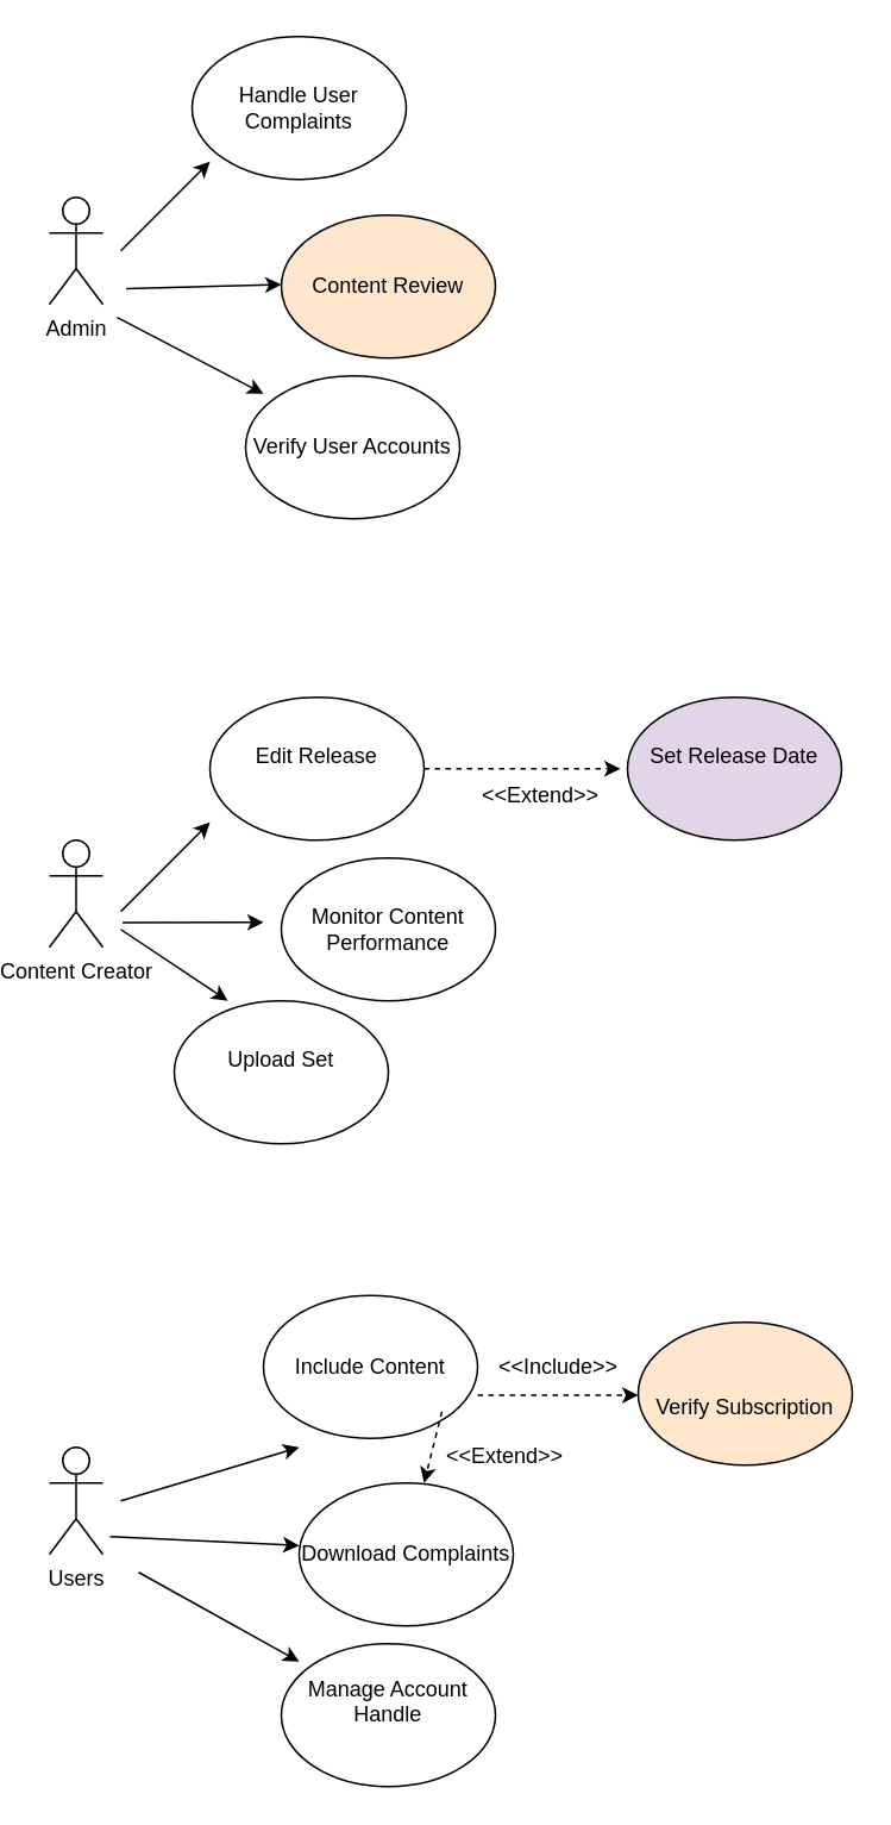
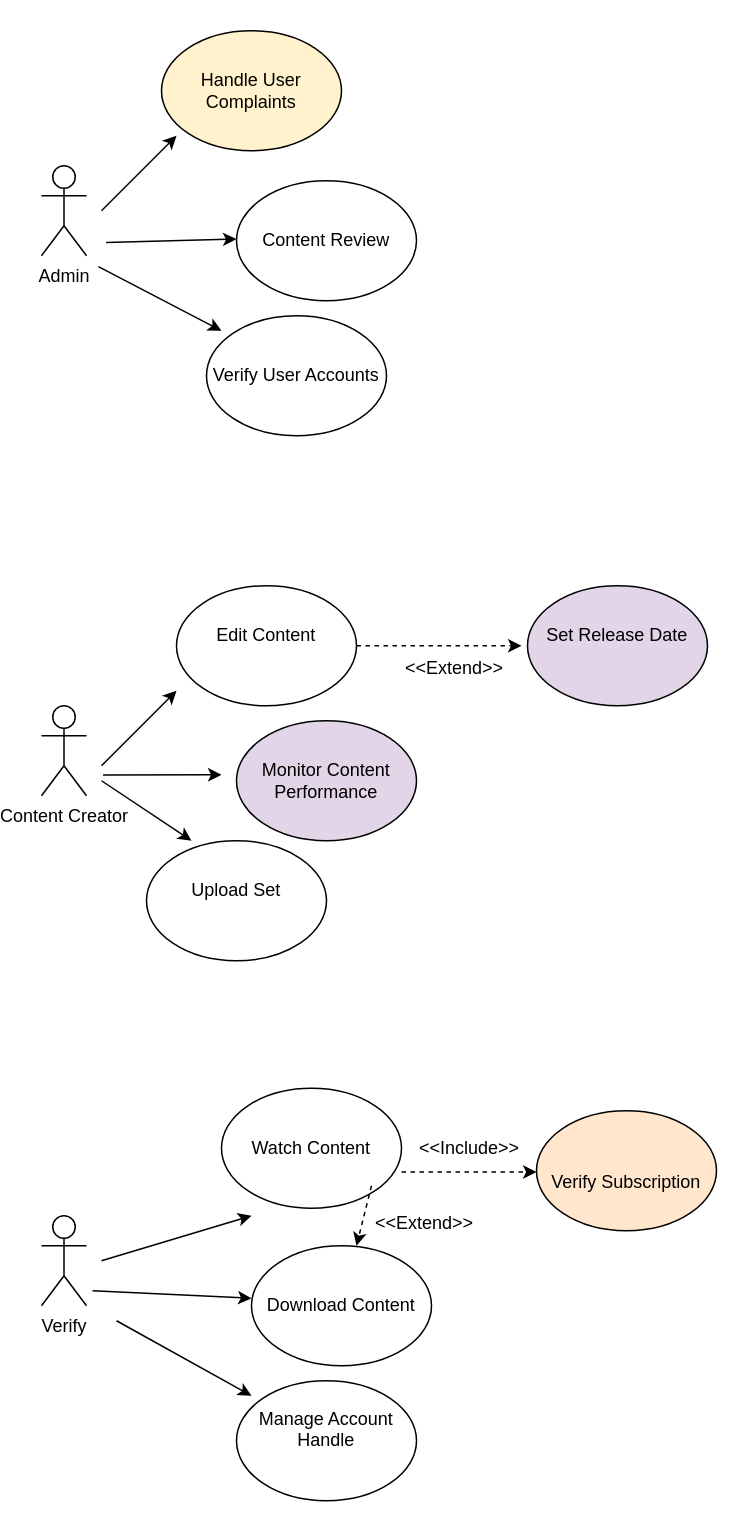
- <mxCell id="17" value="Handle User Complaints" style="ellipse;whiteSpace=wrap;html=1;" vertex="1" parent="1"><mxGeometry x="100" y="20" width="120" height="80" as="geometry" /></mxCell>
+ <mxCell id="17" value="Handle User Complaints" style="ellipse;whiteSpace=wrap;html=1;fillColor=#fff2cc;" vertex="1" parent="1"><mxGeometry x="100" y="20" width="120" height="80" as="geometry" /></mxCell>
- <mxCell id="15" value="Content Review" style="ellipse;whiteSpace=wrap;html=1;fillColor=#ffe6cc;" vertex="1" parent="1"><mxGeometry x="150" y="120" width="120" height="80" as="geometry" /></mxCell>
+ <mxCell id="15" value="Content Review" style="ellipse;whiteSpace=wrap;html=1;" vertex="1" parent="1"><mxGeometry x="150" y="120" width="120" height="80" as="geometry" /></mxCell>
- <mxCell id="12" value="&#10;Edit Release&#10;&#10;" style="ellipse;whiteSpace=wrap;html=1;" vertex="1" parent="1"><mxGeometry x="110" y="390" width="120" height="80" as="geometry" /></mxCell>
+ <mxCell id="12" value="&#10;Edit Content&#10;&#10;" style="ellipse;whiteSpace=wrap;html=1;" vertex="1" parent="1"><mxGeometry x="110" y="390" width="120" height="80" as="geometry" /></mxCell>
- <mxCell id="14" value="Monitor Content Performance" style="ellipse;whiteSpace=wrap;html=1;" vertex="1" parent="1"><mxGeometry x="150" y="480" width="120" height="80" as="geometry" /></mxCell>
+ <mxCell id="14" value="Monitor Content Performance" style="ellipse;whiteSpace=wrap;html=1;fillColor=#e1d5e7;" vertex="1" parent="1"><mxGeometry x="150" y="480" width="120" height="80" as="geometry" /></mxCell>
- <mxCell id="5" value="Include Content" style="ellipse;whiteSpace=wrap;html=1;" vertex="1" parent="1"><mxGeometry x="140" y="725" width="120" height="80" as="geometry" /></mxCell>
+ <mxCell id="5" value="Watch Content" style="ellipse;whiteSpace=wrap;html=1;" vertex="1" parent="1"><mxGeometry x="140" y="725" width="120" height="80" as="geometry" /></mxCell>
- <mxCell id="7" value="Download Complaints" style="ellipse;whiteSpace=wrap;html=1;" vertex="1" parent="1"><mxGeometry x="160" y="830" width="120" height="80" as="geometry" /></mxCell>
+ <mxCell id="7" value="Download Content" style="ellipse;whiteSpace=wrap;html=1;" vertex="1" parent="1"><mxGeometry x="160" y="830" width="120" height="80" as="geometry" /></mxCell>
- <mxCell id="4" value="Users" style="shape=umlActor;verticalLabelPosition=bottom;verticalAlign=top;html=1;outlineConnect=0;" vertex="1" parent="1"><mxGeometry x="20" y="810" width="30" height="60" as="geometry" /></mxCell>
+ <mxCell id="4" value="Verify" style="shape=umlActor;verticalLabelPosition=bottom;verticalAlign=top;html=1;outlineConnect=0;" vertex="1" parent="1"><mxGeometry x="20" y="810" width="30" height="60" as="geometry" /></mxCell>
